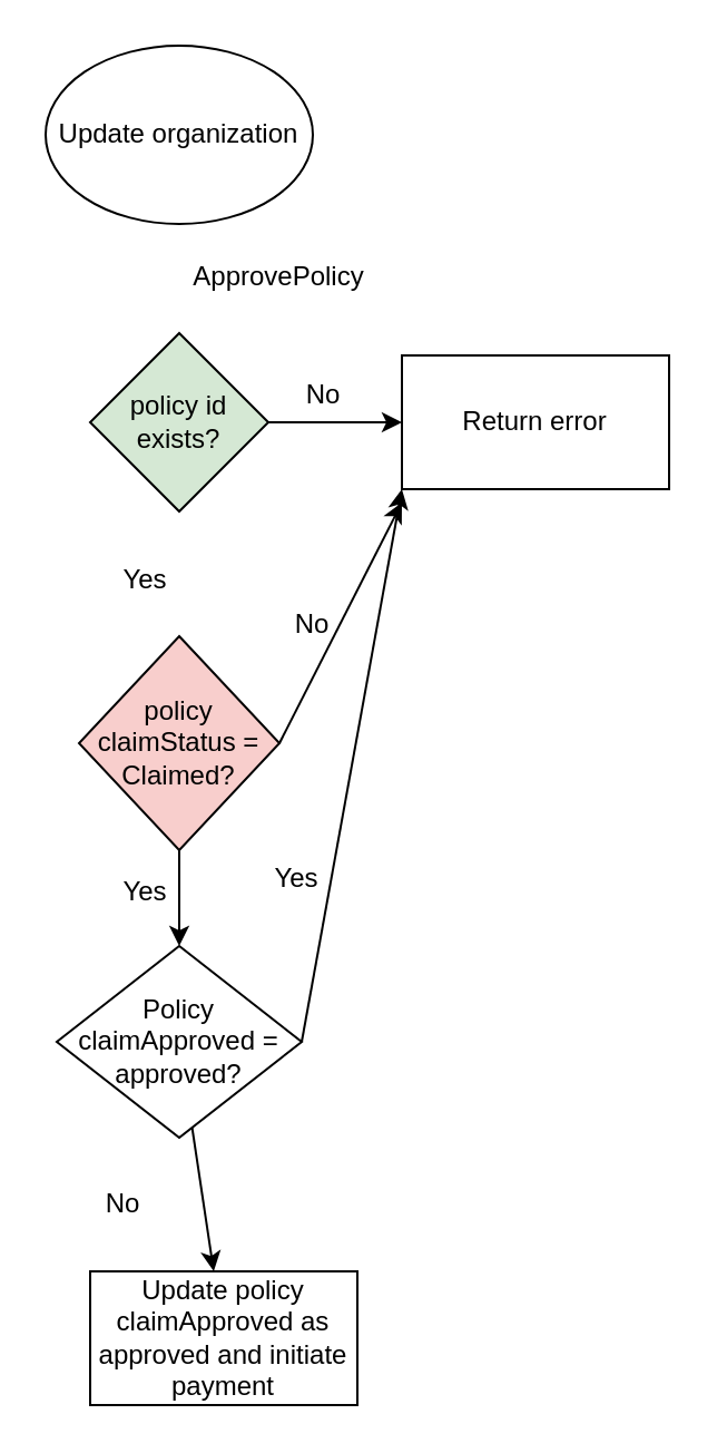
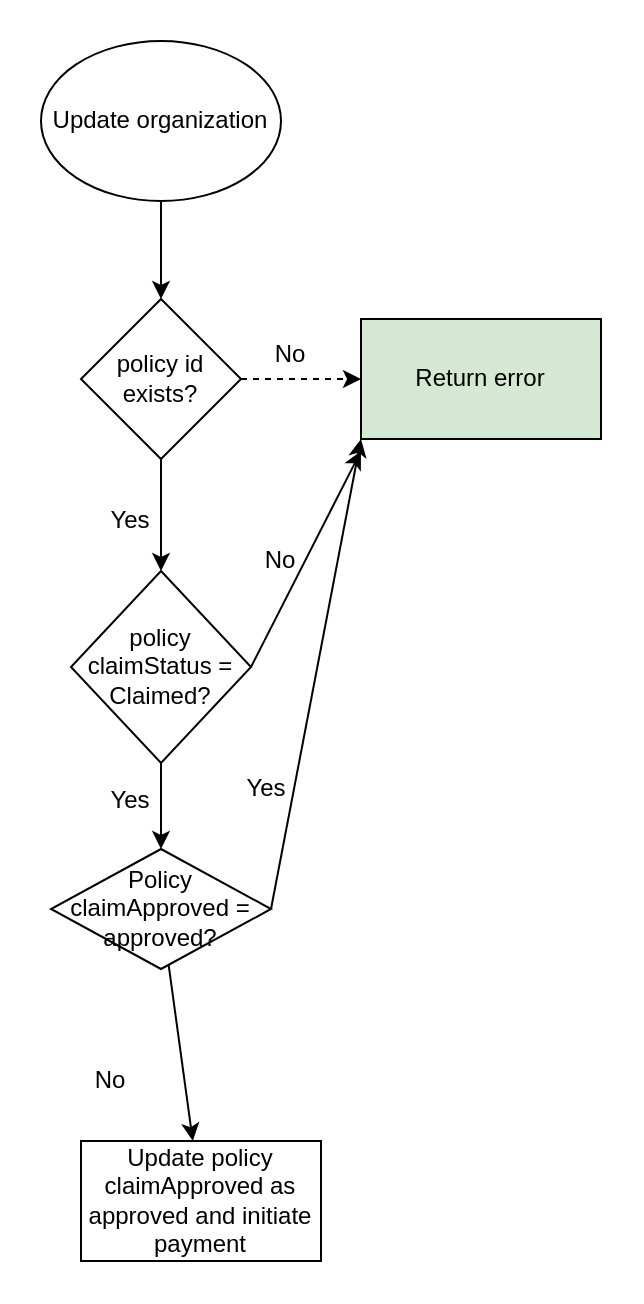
+ <mxCell id="2" value="" style="edgeStyle=none;html=1;" edge="1" parent="1" source="3" target="6"><mxGeometry relative="1" as="geometry" /></mxCell>
- <mxCell id="7" value="ApprovePolicy" style="text;html=1;strokeColor=none;fillColor=none;align=center;verticalAlign=middle;whiteSpace=wrap;rounded=0;" vertex="1" parent="1"><mxGeometry x="80" y="109" width="90" height="30" as="geometry" /></mxCell>
- <mxCell id="6" value="policy id exists?" style="rhombus;whiteSpace=wrap;html=1;fillColor=#d5e8d4;" vertex="1" parent="1"><mxGeometry x="40" y="149" width="80" height="80" as="geometry" /></mxCell>
+ <mxCell id="6" value="policy id exists?" style="rhombus;whiteSpace=wrap;html=1;" vertex="1" parent="1"><mxGeometry x="40" y="149" width="80" height="80" as="geometry" /></mxCell>
- <mxCell id="4" value="" style="edgeStyle=none;html=1;" edge="1" parent="1" source="6" target="8"><mxGeometry relative="1" as="geometry" /></mxCell>
+ <mxCell id="4" value="" style="edgeStyle=none;html=1;dashed=1;" edge="1" parent="1" source="6" target="8"><mxGeometry relative="1" as="geometry" /></mxCell>
- <mxCell id="8" value="Return error" style="whiteSpace=wrap;html=1;" vertex="1" parent="1"><mxGeometry x="180" y="159" width="120" height="60" as="geometry" /></mxCell>
+ <mxCell id="8" value="Return error" style="whiteSpace=wrap;html=1;fillColor=#d5e8d4;" vertex="1" parent="1"><mxGeometry x="180" y="159" width="120" height="60" as="geometry" /></mxCell>
+ <mxCell id="5" value="" style="edgeStyle=none;html=1;" edge="1" parent="1" source="6" target="12"><mxGeometry relative="1" as="geometry" /></mxCell>
- <mxCell id="12" value="policy claimStatus = Claimed?" style="rhombus;whiteSpace=wrap;html=1;fillColor=#f8cecc;" vertex="1" parent="1"><mxGeometry x="35" y="285" width="90" height="96" as="geometry" /></mxCell>
+ <mxCell id="12" value="policy claimStatus = Claimed?" style="rhombus;whiteSpace=wrap;html=1;" vertex="1" parent="1"><mxGeometry x="35" y="285" width="90" height="96" as="geometry" /></mxCell>
- <mxCell id="17" value="Policy claimApproved = approved?" style="rhombus;whiteSpace=wrap;html=1;" vertex="1" parent="1"><mxGeometry x="25" y="424" width="110" height="86" as="geometry" /></mxCell>
+ <mxCell id="17" value="Policy claimApproved = approved?" style="rhombus;whiteSpace=wrap;html=1;" vertex="1" parent="1"><mxGeometry x="25" y="424" width="110" height="60" as="geometry" /></mxCell>
